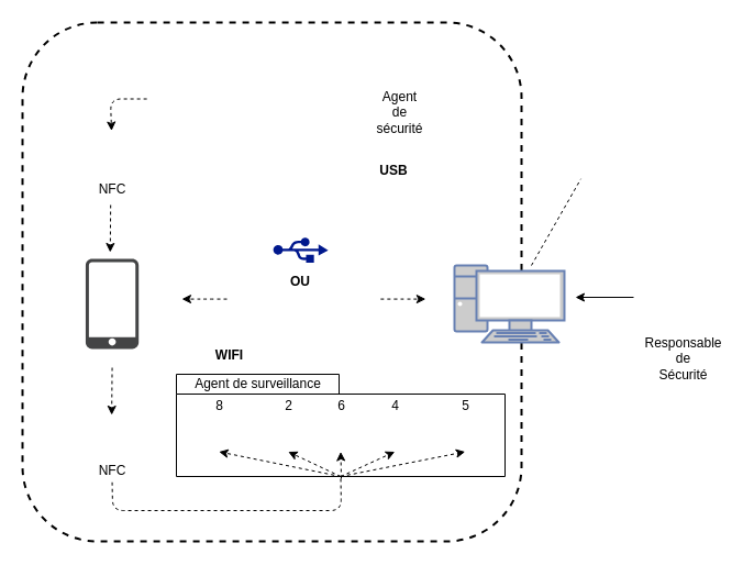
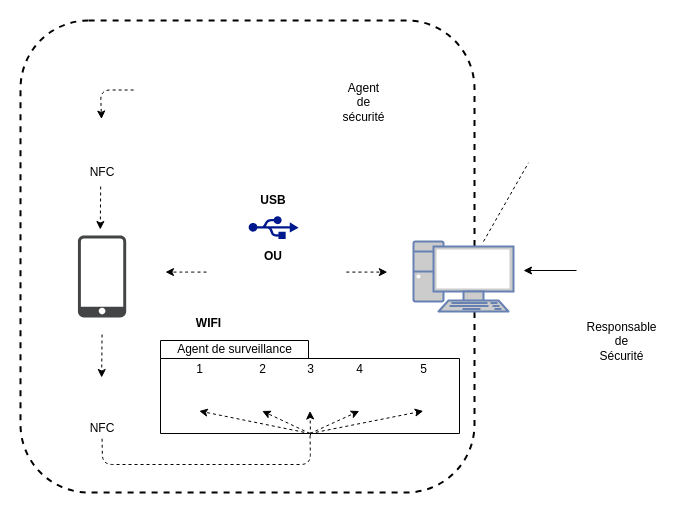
- <mxCell id="44" value="&lt;b&gt;USB&lt;/b&gt;" style="text;html=1;strokeColor=none;fillColor=none;align=center;verticalAlign=middle;whiteSpace=wrap;rounded=0;" vertex="1" parent="1"><mxGeometry x="338.12" y="145" width="40" height="20" as="geometry" /></mxCell>
+ <mxCell id="44" value="&lt;b&gt;USB&lt;/b&gt;" style="text;html=1;strokeColor=none;fillColor=none;align=center;verticalAlign=middle;whiteSpace=wrap;rounded=0;" vertex="1" parent="1"><mxGeometry x="253.12" y="190" width="40" height="20" as="geometry" /></mxCell>
- <mxCell id="10" value="&lt;div align=&quot;center&quot;&gt;Responsable &lt;br&gt;&lt;/div&gt;&lt;div&gt;de&lt;/div&gt;&lt;div&gt;Sécurité&lt;br&gt;&lt;/div&gt;" style="text;html=1;align=center;verticalAlign=middle;resizable=0;points=[];autosize=1;" parent="1" vertex="1"><mxGeometry x="577" y="303" width="87" height="46" as="geometry" /></mxCell>
+ <mxCell id="10" value="&lt;div align=&quot;center&quot;&gt;Responsable &lt;br&gt;&lt;/div&gt;&lt;div&gt;de&lt;/div&gt;&lt;div&gt;Sécurité&lt;br&gt;&lt;/div&gt;" style="text;html=1;align=center;verticalAlign=middle;resizable=0;points=[];autosize=1;" parent="1" vertex="1"><mxGeometry x="577" y="318" width="87" height="46" as="geometry" /></mxCell>
- <mxCell id="35" value="8" style="text;html=1;align=center;verticalAlign=middle;resizable=0;points=[];autosize=1;fontColor=#000000;" parent="1" vertex="1"><mxGeometry x="189.75" y="360" width="18" height="18" as="geometry" /></mxCell>
+ <mxCell id="35" value="1" style="text;html=1;align=center;verticalAlign=middle;resizable=0;points=[];autosize=1;fontColor=#000000;" parent="1" vertex="1"><mxGeometry x="189.75" y="360" width="18" height="18" as="geometry" /></mxCell>
- <mxCell id="39" value="&lt;div&gt;6&lt;/div&gt;&lt;div&gt;&lt;br&gt;&lt;/div&gt;" style="text;html=1;align=center;verticalAlign=middle;resizable=0;points=[];autosize=1;fontColor=#000000;" parent="1" vertex="1"><mxGeometry x="300.5" y="360" width="18" height="32" as="geometry" /></mxCell>
+ <mxCell id="39" value="&lt;div&gt;3&lt;/div&gt;&lt;div&gt;&lt;br&gt;&lt;/div&gt;" style="text;html=1;align=center;verticalAlign=middle;resizable=0;points=[];autosize=1;fontColor=#000000;" parent="1" vertex="1"><mxGeometry x="300.5" y="360" width="18" height="32" as="geometry" /></mxCell>
